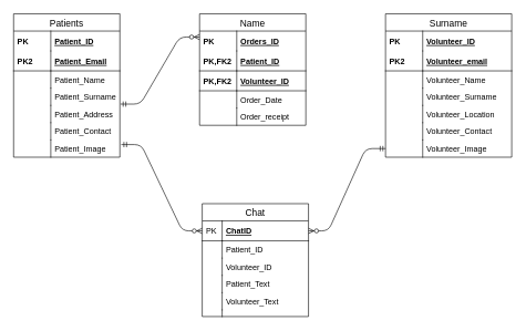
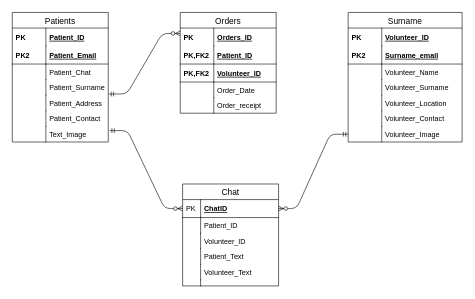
- <mxCell id="18" value="Name" style="swimlane;fontStyle=0;childLayout=stackLayout;horizontal=1;startSize=26;horizontalStack=0;resizeParent=1;resizeParentMax=0;resizeLast=0;collapsible=1;marginBottom=0;align=center;fontSize=14;" parent="1" vertex="1"><mxGeometry x="300" y="20" width="160" height="168" as="geometry" /></mxCell>
+ <mxCell id="18" value="Orders" style="swimlane;fontStyle=0;childLayout=stackLayout;horizontal=1;startSize=26;horizontalStack=0;resizeParent=1;resizeParentMax=0;resizeLast=0;collapsible=1;marginBottom=0;align=center;fontSize=14;" parent="1" vertex="1"><mxGeometry x="300" y="20" width="160" height="168" as="geometry" /></mxCell>
- <mxCell id="32" value="Volunteer_email" style="shape=partialRectangle;top=0;left=0;right=0;bottom=1;align=left;verticalAlign=middle;fillColor=none;spacingLeft=60;spacingRight=4;overflow=hidden;rotatable=0;points=[[0,0.5],[1,0.5]];portConstraint=eastwest;dropTarget=0;fontStyle=5;fontSize=12;" parent="29" vertex="1"><mxGeometry y="56" width="190" height="30" as="geometry" /></mxCell>
+ <mxCell id="32" value="Surname_email" style="shape=partialRectangle;top=0;left=0;right=0;bottom=1;align=left;verticalAlign=middle;fillColor=none;spacingLeft=60;spacingRight=4;overflow=hidden;rotatable=0;points=[[0,0.5],[1,0.5]];portConstraint=eastwest;dropTarget=0;fontStyle=5;fontSize=12;" parent="29" vertex="1"><mxGeometry y="56" width="190" height="30" as="geometry" /></mxCell>
- <mxCell id="7" value="Patient_Name" style="shape=partialRectangle;top=0;left=0;right=0;bottom=0;align=left;verticalAlign=top;fillColor=none;spacingLeft=60;spacingRight=4;overflow=hidden;rotatable=0;points=[[0,0.5],[1,0.5]];portConstraint=eastwest;dropTarget=0;fontSize=12;" parent="2" vertex="1"><mxGeometry y="86" width="160" height="26" as="geometry" /></mxCell>
+ <mxCell id="7" value="Patient_Chat" style="shape=partialRectangle;top=0;left=0;right=0;bottom=0;align=left;verticalAlign=top;fillColor=none;spacingLeft=60;spacingRight=4;overflow=hidden;rotatable=0;points=[[0,0.5],[1,0.5]];portConstraint=eastwest;dropTarget=0;fontSize=12;" parent="2" vertex="1"><mxGeometry y="86" width="160" height="26" as="geometry" /></mxCell>
- <mxCell id="15" value="Patient_Image&#10;" style="shape=partialRectangle;top=0;left=0;right=0;bottom=0;align=left;verticalAlign=top;fillColor=none;spacingLeft=60;spacingRight=4;overflow=hidden;rotatable=0;points=[[0,0.5],[1,0.5]];portConstraint=eastwest;dropTarget=0;fontSize=12;" parent="2" vertex="1"><mxGeometry y="190" width="160" height="26" as="geometry" /></mxCell>
+ <mxCell id="15" value="Text_Image&#10;" style="shape=partialRectangle;top=0;left=0;right=0;bottom=0;align=left;verticalAlign=top;fillColor=none;spacingLeft=60;spacingRight=4;overflow=hidden;rotatable=0;points=[[0,0.5],[1,0.5]];portConstraint=eastwest;dropTarget=0;fontSize=12;" parent="2" vertex="1"><mxGeometry y="190" width="160" height="26" as="geometry" /></mxCell>
